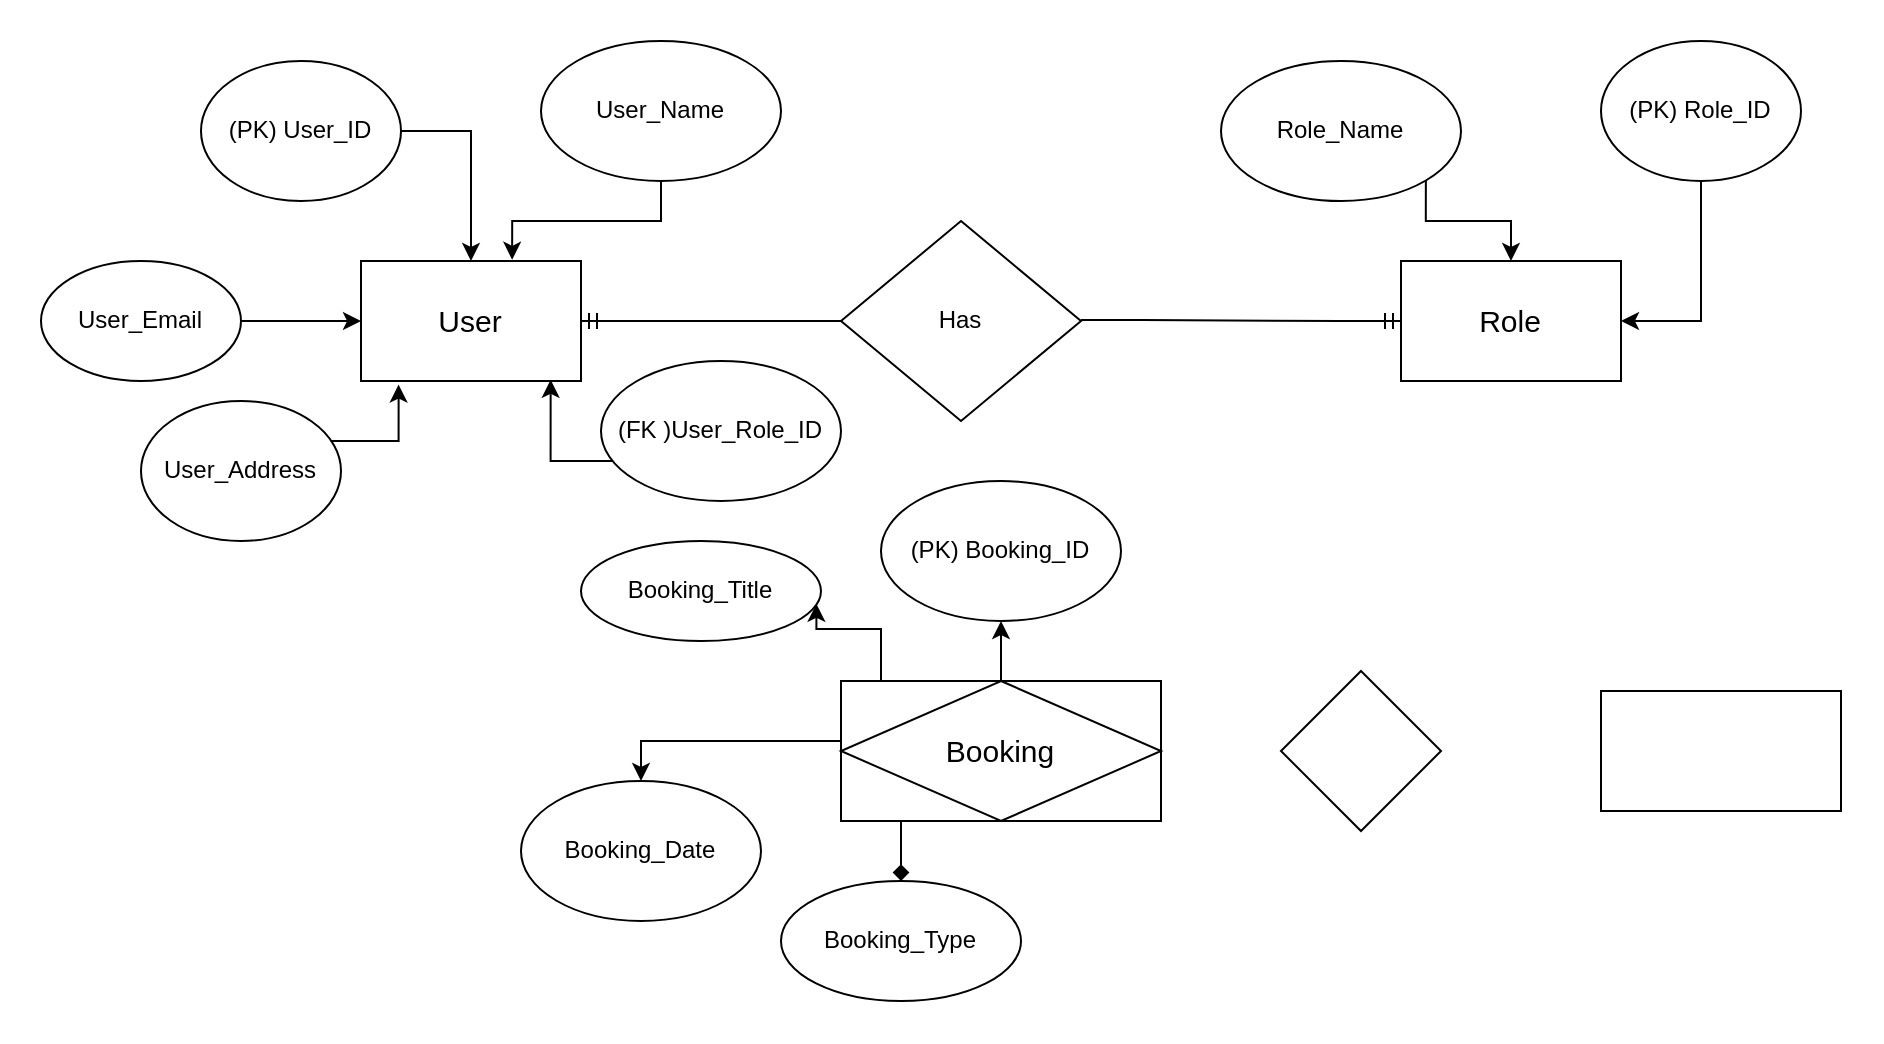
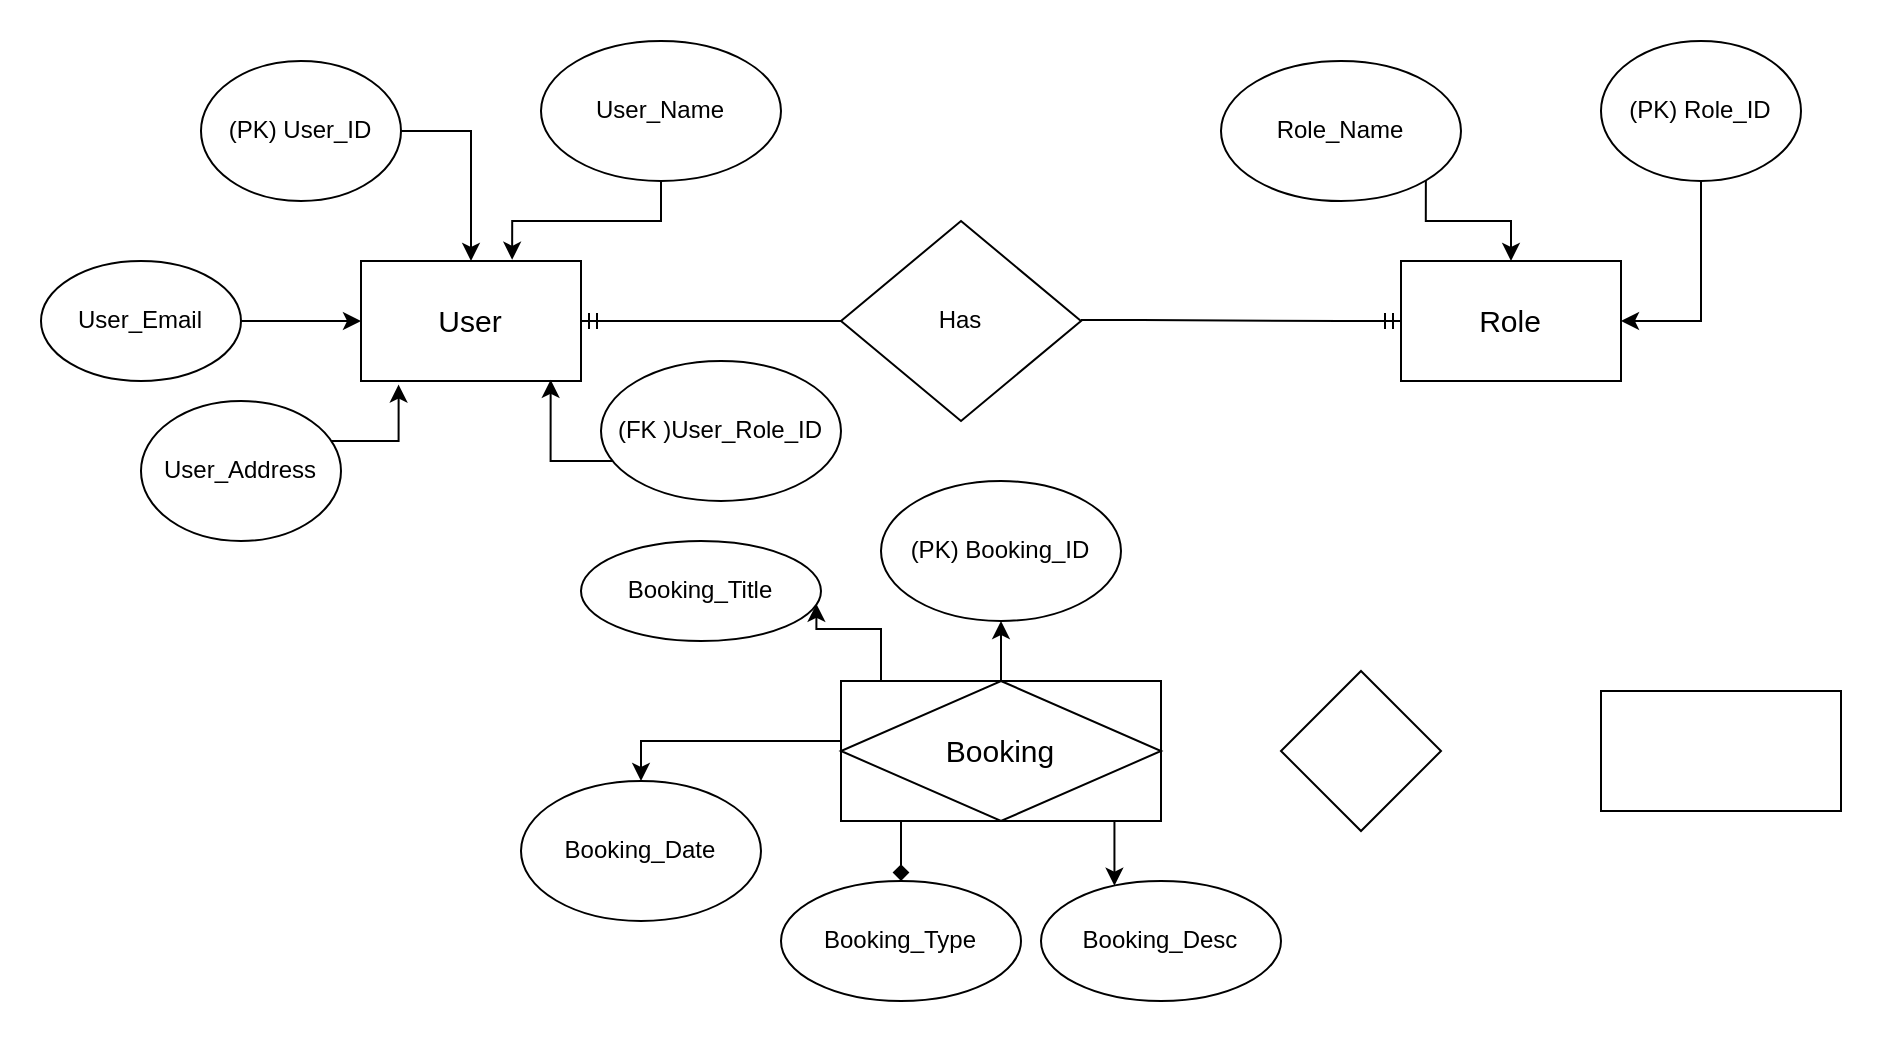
+ <mxCell id="28" value="" style="edgeStyle=orthogonalEdgeStyle;rounded=0;orthogonalLoop=1;jettySize=auto;html=1;" edge="1" parent="1" source="29" target="31"><mxGeometry relative="1" as="geometry"><Array as="points"><mxPoint x="580" y="375" /></Array></mxGeometry></mxCell>
+ <mxCell id="31" value="Booking_Desc" style="ellipse;whiteSpace=wrap;html=1;" vertex="1" parent="1"><mxGeometry x="520" y="440" width="120" height="60" as="geometry" /></mxCell>
